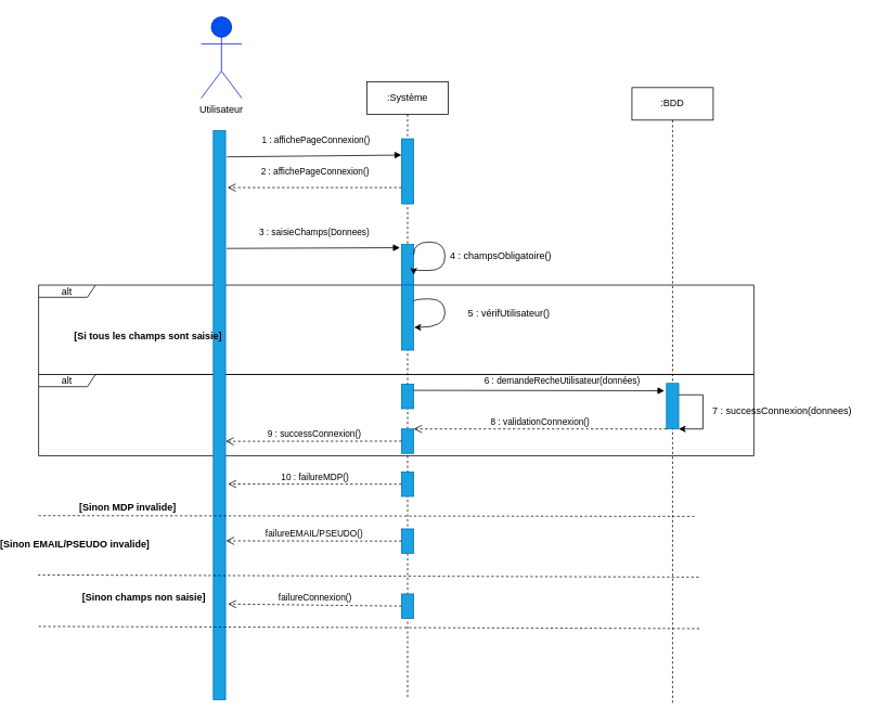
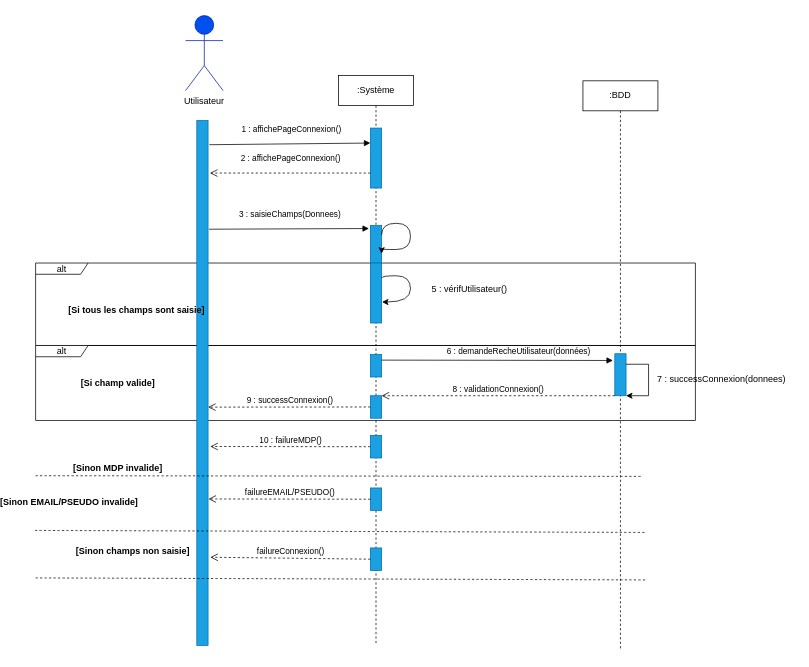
- <mxCell id="24" value="4 : champsObligatoire()" style="text;html=1;strokeColor=none;fillColor=none;align=center;verticalAlign=middle;whiteSpace=wrap;rounded=0;" vertex="1" parent="1"><mxGeometry x="525" y="300" width="130" height="30" as="geometry" /></mxCell>
+ <mxCell id="27" value="[Si champ valide]" style="text;align=center;fontStyle=1;verticalAlign=middle;spacingLeft=3;spacingRight=3;strokeColor=none;rotatable=0;points=[[0,0.5],[1,0.5]];portConstraint=eastwest;" vertex="1" parent="1"><mxGeometry x="91" y="497" width="80" height="26" as="geometry" /></mxCell>
